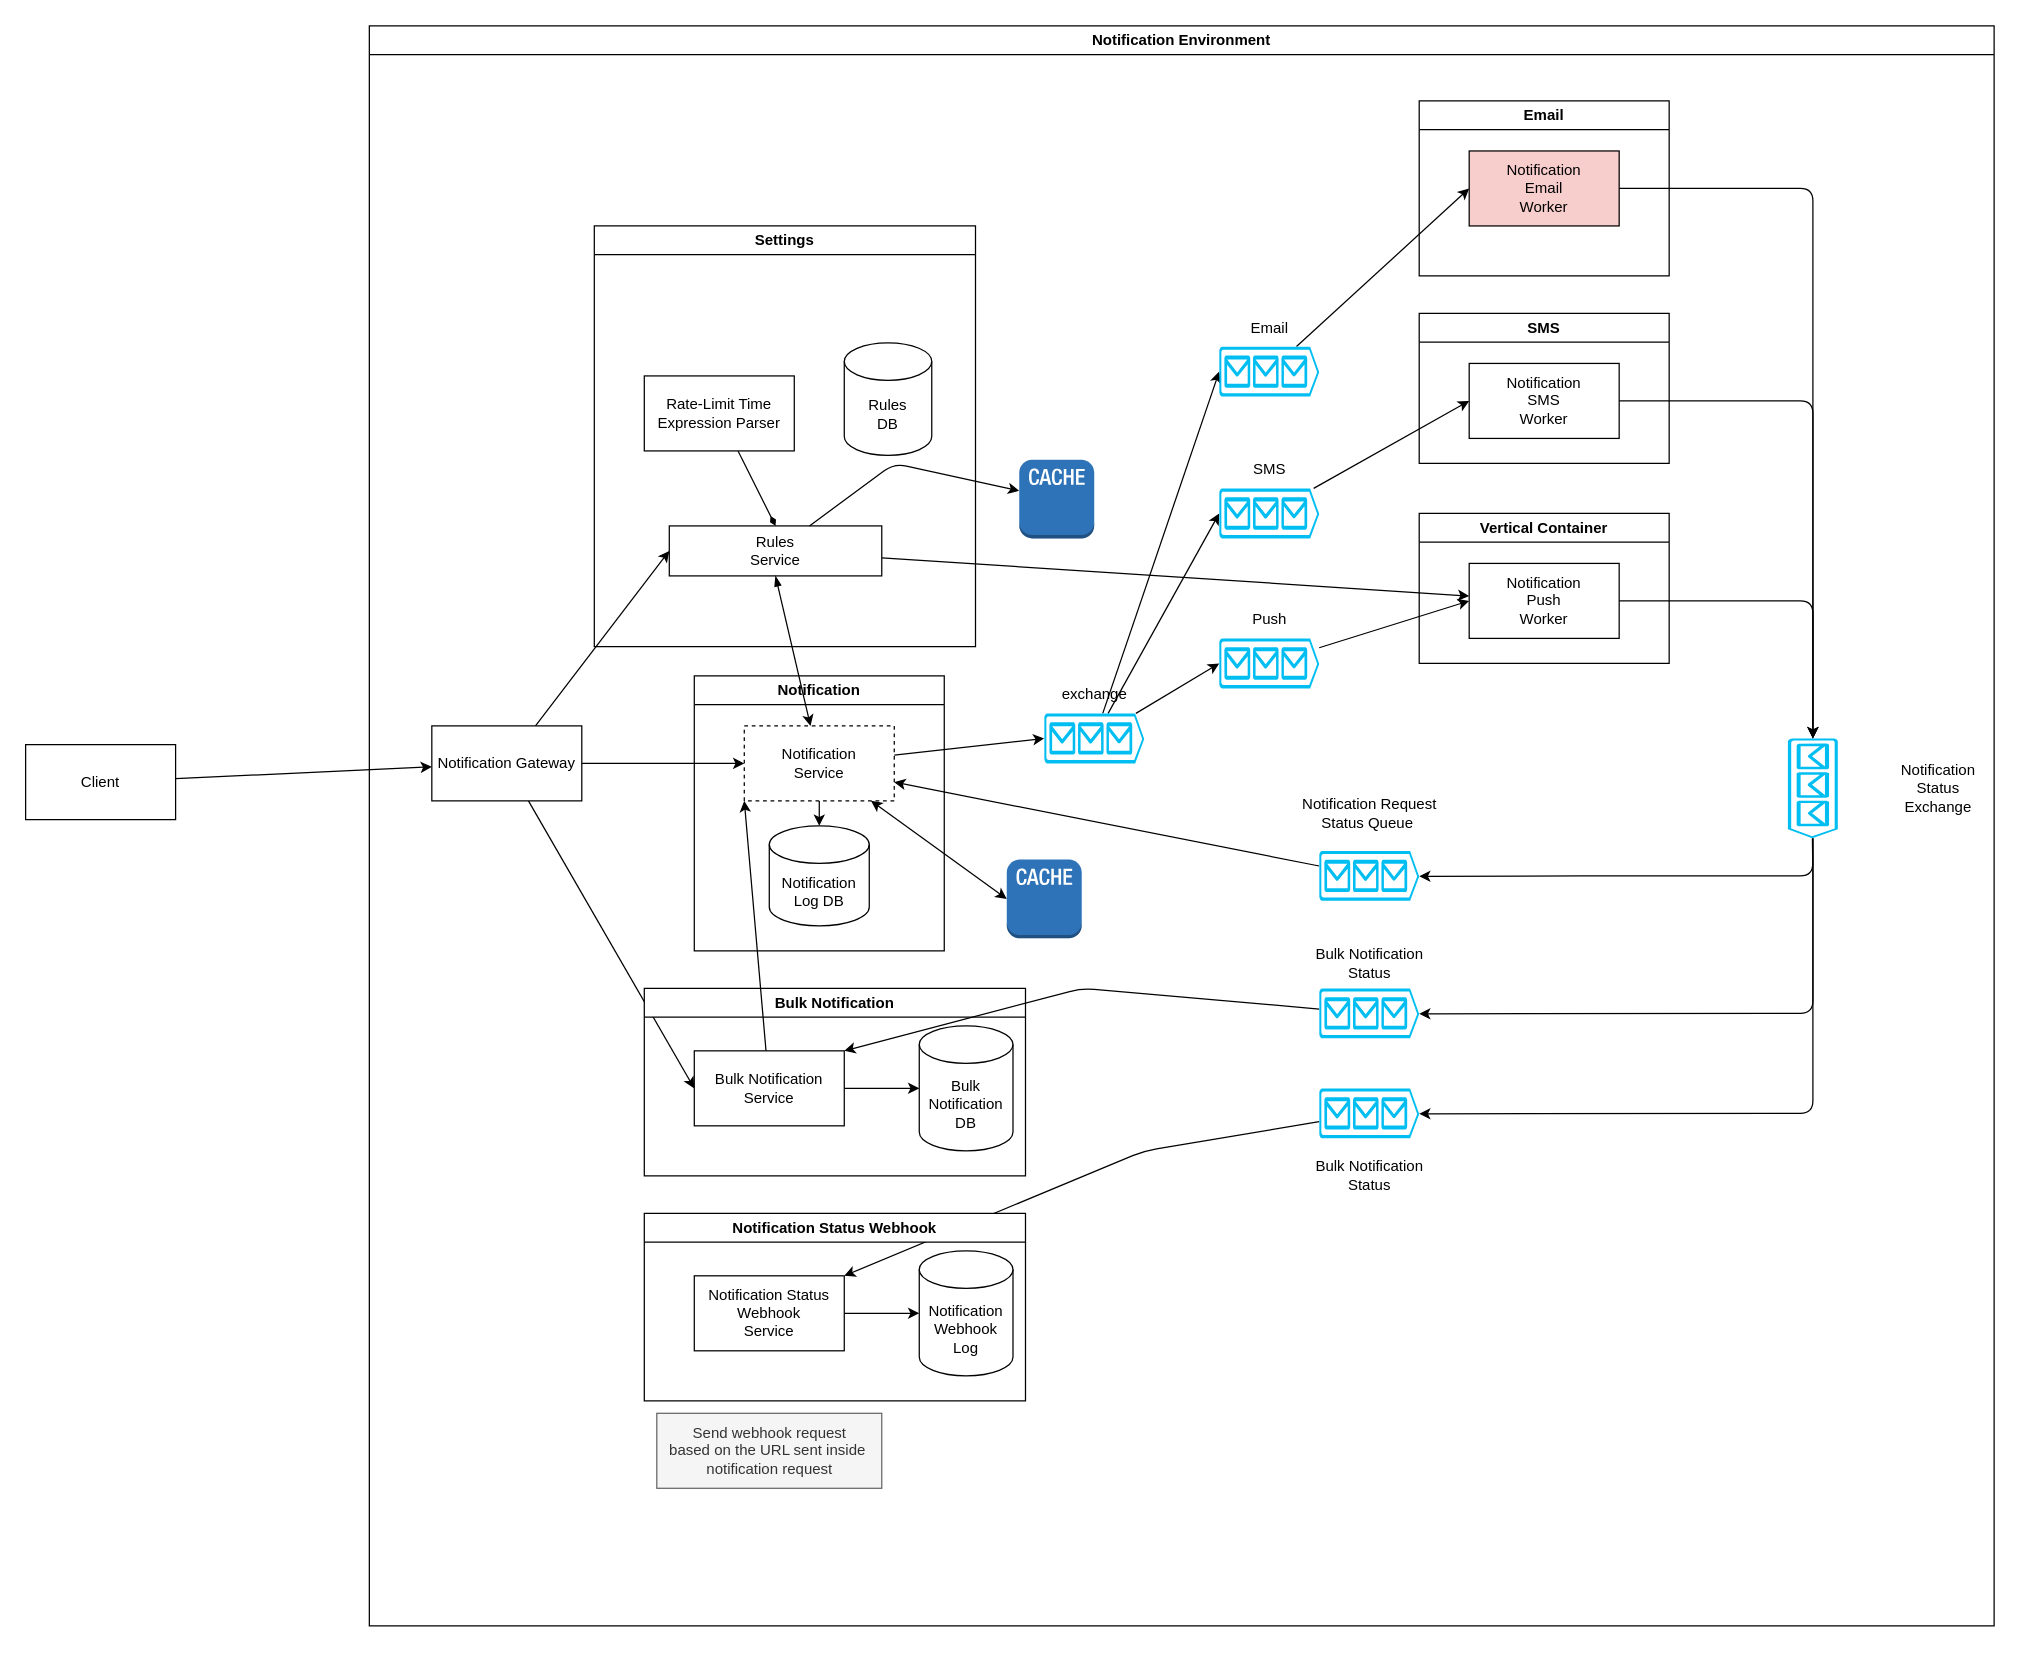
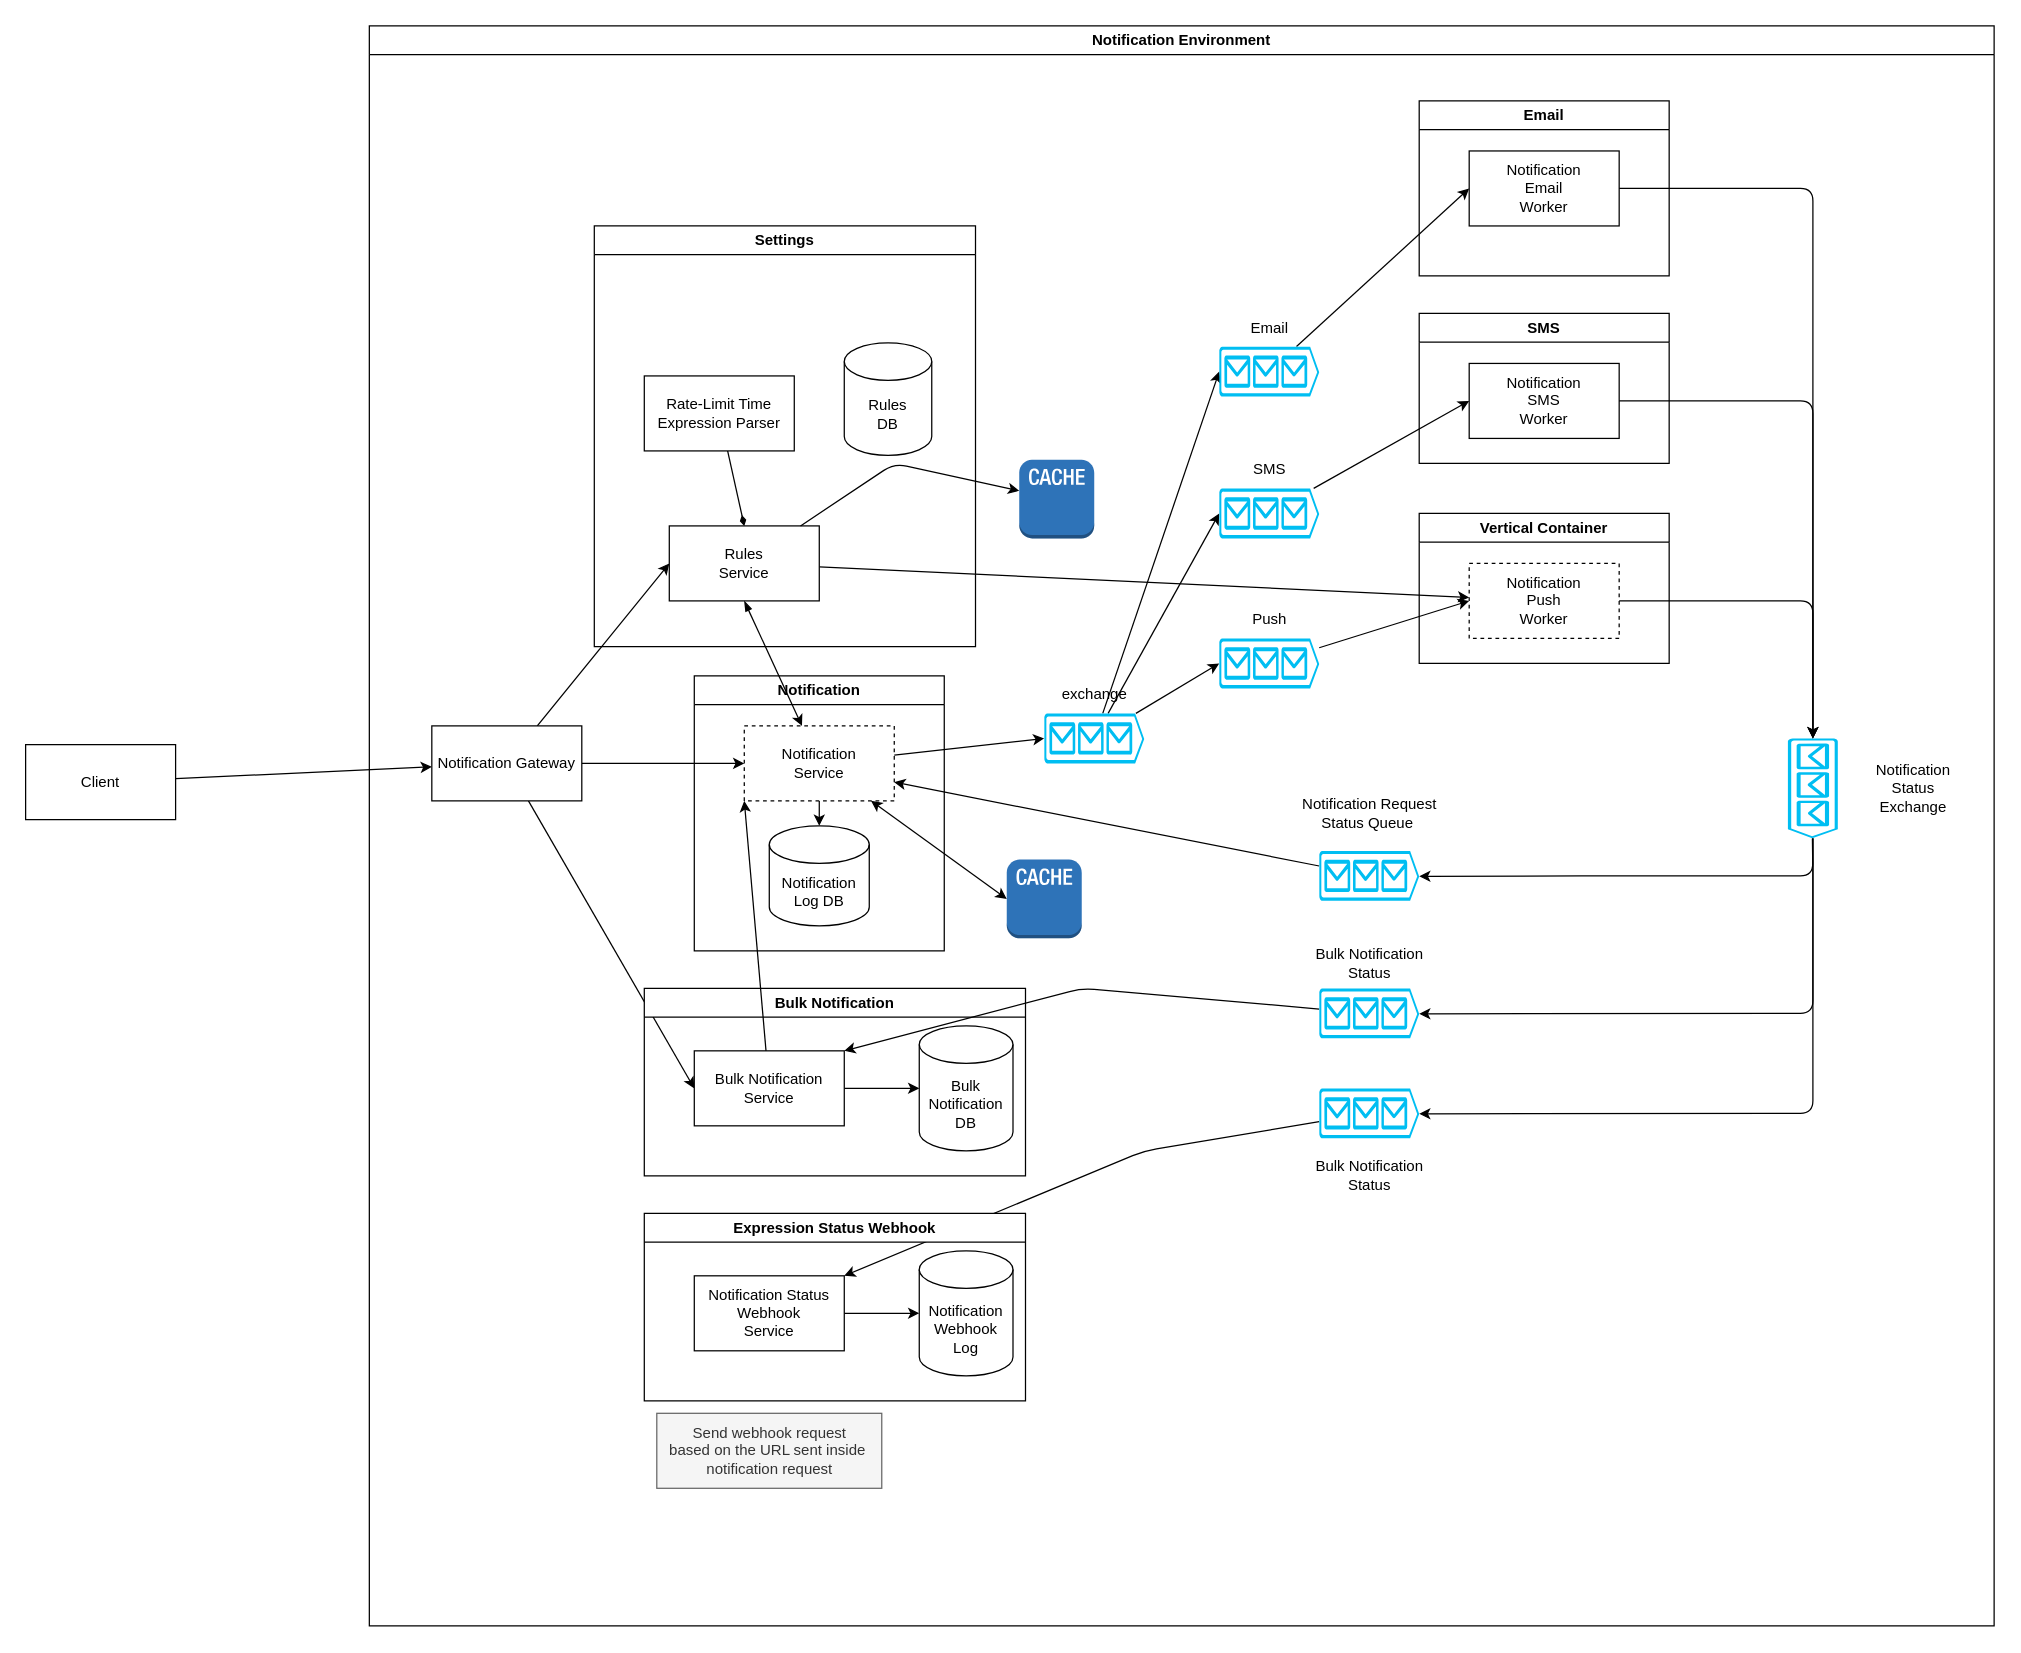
- <mxCell id="25" value="Notification&lt;br&gt;Email&lt;br&gt;Worker" style="rounded=0;whiteSpace=wrap;html=1;fillColor=#f8cecc;" parent="24" vertex="1"><mxGeometry x="40" y="40" width="120" height="60" as="geometry" /></mxCell>
+ <mxCell id="25" value="Notification&lt;br&gt;Email&lt;br&gt;Worker" style="rounded=0;whiteSpace=wrap;html=1;" parent="24" vertex="1"><mxGeometry x="40" y="40" width="120" height="60" as="geometry" /></mxCell>
- <mxCell id="15" value="Rules&lt;br&gt;Service" style="rounded=0;whiteSpace=wrap;html=1;" parent="13" vertex="1"><mxGeometry x="60" y="240" width="170" height="40" as="geometry" /></mxCell>
+ <mxCell id="15" value="Rules&lt;br&gt;Service" style="rounded=0;whiteSpace=wrap;html=1;" parent="13" vertex="1"><mxGeometry x="60" y="240" width="120" height="60" as="geometry" /></mxCell>
- <mxCell id="35" value="Notification&lt;br&gt;Push&lt;br&gt;Worker" style="rounded=0;whiteSpace=wrap;html=1;" parent="34" vertex="1"><mxGeometry x="40" y="40" width="120" height="60" as="geometry" /></mxCell>
+ <mxCell id="35" value="Notification&lt;br&gt;Push&lt;br&gt;Worker" style="rounded=0;whiteSpace=wrap;html=1;dashed=1;" parent="34" vertex="1"><mxGeometry x="40" y="40" width="120" height="60" as="geometry" /></mxCell>
- <mxCell id="51" value="Notification&lt;br&gt;Status&lt;br&gt;Exchange" style="text;html=1;align=center;verticalAlign=middle;resizable=0;points=[];autosize=1;strokeColor=none;fillColor=none;" parent="4" vertex="1"><mxGeometry x="1215" y="580" width="80" height="60" as="geometry" /></mxCell>
+ <mxCell id="51" value="Notification&lt;br&gt;Status&lt;br&gt;Exchange" style="text;html=1;align=center;verticalAlign=middle;resizable=0;points=[];autosize=1;strokeColor=none;fillColor=none;" parent="4" vertex="1"><mxGeometry x="1195" y="580" width="80" height="60" as="geometry" /></mxCell>
- <mxCell id="60" value="Notification Status Webhook" style="swimlane;whiteSpace=wrap;html=1;" parent="4" vertex="1"><mxGeometry x="220" y="950" width="305" height="150" as="geometry" /></mxCell>
+ <mxCell id="60" value="Expression Status Webhook" style="swimlane;whiteSpace=wrap;html=1;" parent="4" vertex="1"><mxGeometry x="220" y="950" width="305" height="150" as="geometry" /></mxCell>
